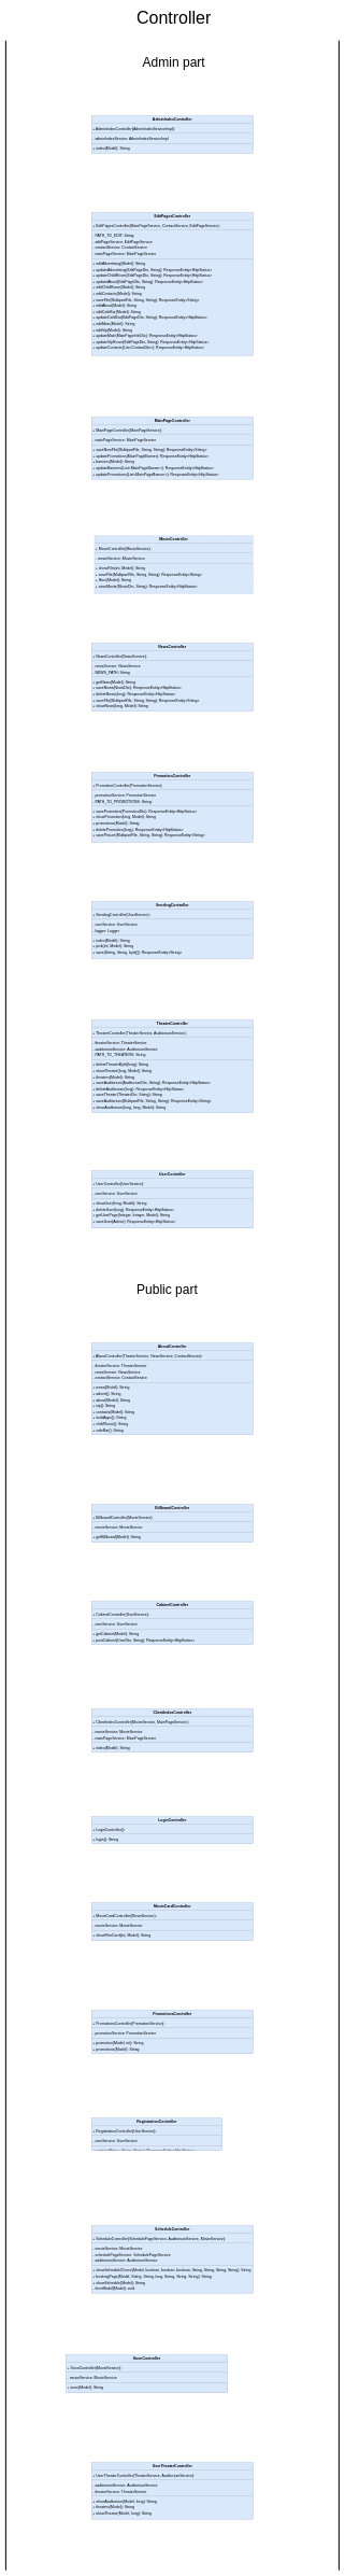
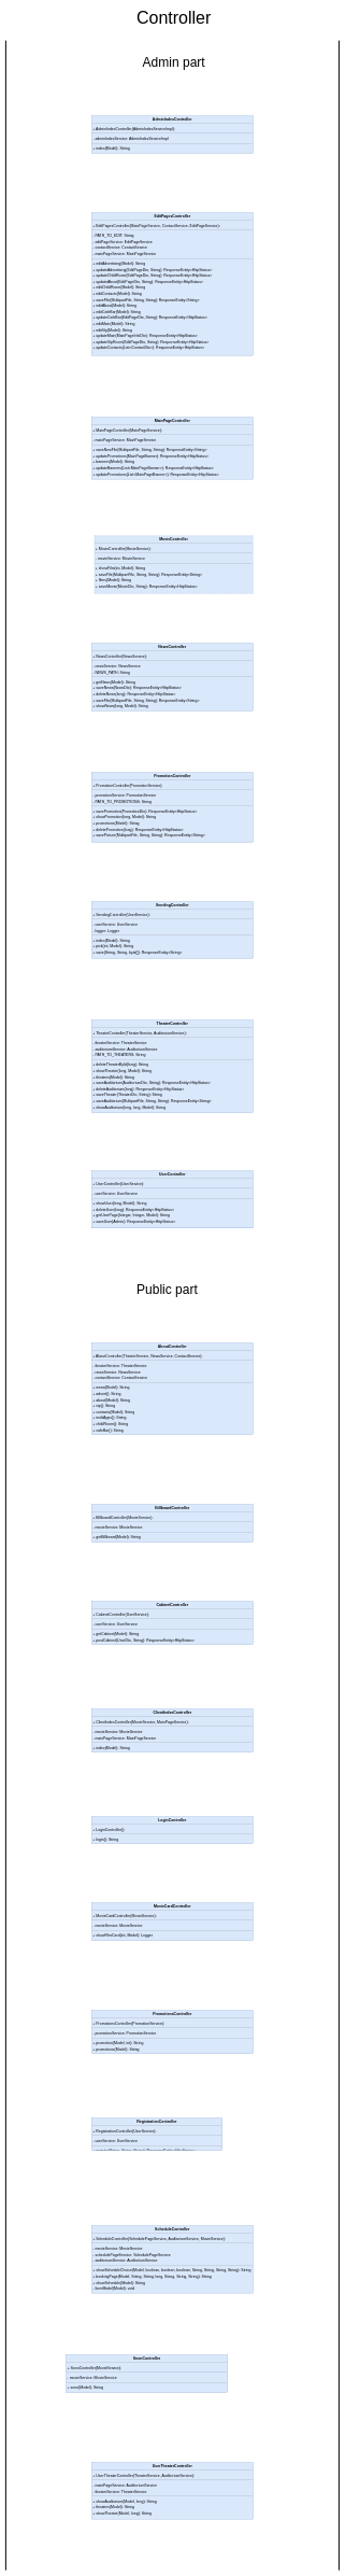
- <mxCell id="19" value="&lt;p style=&quot;margin:0px;margin-top:4px;text-align:center;&quot;&gt;&lt;b&gt;MovieCardController&lt;/b&gt;&lt;/p&gt;&lt;hr size=&quot;1&quot;/&gt;&lt;p style=&quot;margin:0 0 0 4px;line-height:1.6;&quot;&gt;+ MovieCardController(MovieService): &lt;/p&gt;&lt;hr size=&quot;1&quot;/&gt;&lt;p style=&quot;margin:0 0 0 4px;line-height:1.6;&quot;&gt;- movieService: MovieService&lt;/p&gt;&lt;hr size=&quot;1&quot;/&gt;&lt;p style=&quot;margin:0 0 0 4px;line-height:1.6;&quot;&gt;+ showFilmCard(int, Model): String&lt;/p&gt;" style="verticalAlign=top;align=left;overflow=fill;fontSize=14;fontFamily=Helvetica;html=1;rounded=0;shadow=0;comic=0;labelBackgroundColor=none;strokeWidth=1;fillColor=#dae8fc;strokeColor=#6c8ebf;" vertex="1" parent="1"><mxGeometry x="340" y="7070" width="600" height="140" as="geometry" /></mxCell>
+ <mxCell id="19" value="&lt;p style=&quot;margin:0px;margin-top:4px;text-align:center;&quot;&gt;&lt;b&gt;MovieCardController&lt;/b&gt;&lt;/p&gt;&lt;hr size=&quot;1&quot;/&gt;&lt;p style=&quot;margin:0 0 0 4px;line-height:1.6;&quot;&gt;+ MovieCardController(MovieService): &lt;/p&gt;&lt;hr size=&quot;1&quot;/&gt;&lt;p style=&quot;margin:0 0 0 4px;line-height:1.6;&quot;&gt;- movieService: MovieService&lt;/p&gt;&lt;hr size=&quot;1&quot;/&gt;&lt;p style=&quot;margin:0 0 0 4px;line-height:1.6;&quot;&gt;+ showFilmCard(int, Model): Logger&lt;/p&gt;" style="verticalAlign=top;align=left;overflow=fill;fontSize=14;fontFamily=Helvetica;html=1;rounded=0;shadow=0;comic=0;labelBackgroundColor=none;strokeWidth=1;fillColor=#dae8fc;strokeColor=#6c8ebf;" vertex="1" parent="1"><mxGeometry x="340" y="7070" width="600" height="140" as="geometry" /></mxCell>
- <mxCell id="24" value="&lt;p style=&quot;margin:0px;margin-top:4px;text-align:center;&quot;&gt;&lt;b&gt;UserTheaterController&lt;/b&gt;&lt;/p&gt;&lt;hr size=&quot;1&quot;/&gt;&lt;p style=&quot;margin:0 0 0 4px;line-height:1.6;&quot;&gt;+ UserTheaterController(TheaterService, AuditoriumService): &lt;/p&gt;&lt;hr size=&quot;1&quot;/&gt;&lt;p style=&quot;margin:0 0 0 4px;line-height:1.6;&quot;&gt;- auditoriumService: AuditoriumService&lt;br/&gt;- theaterService: TheaterService&lt;/p&gt;&lt;hr size=&quot;1&quot;/&gt;&lt;p style=&quot;margin:0 0 0 4px;line-height:1.6;&quot;&gt;+ showAuditorium(Model, long): String&lt;br/&gt;+ theaters(Model): String&lt;br/&gt;+ showTheater(Model, long): String&lt;/p&gt;" style="verticalAlign=top;align=left;overflow=fill;fontSize=14;fontFamily=Helvetica;html=1;rounded=0;shadow=0;comic=0;labelBackgroundColor=none;strokeWidth=1;fillColor=#dae8fc;strokeColor=#6c8ebf;" vertex="1" parent="1"><mxGeometry x="340" y="9150" width="600" height="210" as="geometry" /></mxCell>
+ <mxCell id="24" value="&lt;p style=&quot;margin:0px;margin-top:4px;text-align:center;&quot;&gt;&lt;b&gt;UserTheaterController&lt;/b&gt;&lt;/p&gt;&lt;hr size=&quot;1&quot;/&gt;&lt;p style=&quot;margin:0 0 0 4px;line-height:1.6;&quot;&gt;+ UserTheaterController(TheaterService, AuditoriumService): &lt;/p&gt;&lt;hr size=&quot;1&quot;/&gt;&lt;p style=&quot;margin:0 0 0 4px;line-height:1.6;&quot;&gt;- mainPageService: AuditoriumService&lt;br/&gt;- theaterService: TheaterService&lt;/p&gt;&lt;hr size=&quot;1&quot;/&gt;&lt;p style=&quot;margin:0 0 0 4px;line-height:1.6;&quot;&gt;+ showAuditorium(Model, long): String&lt;br/&gt;+ theaters(Model): String&lt;br/&gt;+ showTheater(Model, long): String&lt;/p&gt;" style="verticalAlign=top;align=left;overflow=fill;fontSize=14;fontFamily=Helvetica;html=1;rounded=0;shadow=0;comic=0;labelBackgroundColor=none;strokeWidth=1;fillColor=#dae8fc;strokeColor=#6c8ebf;" vertex="1" parent="1"><mxGeometry x="340" y="9150" width="600" height="210" as="geometry" /></mxCell>
